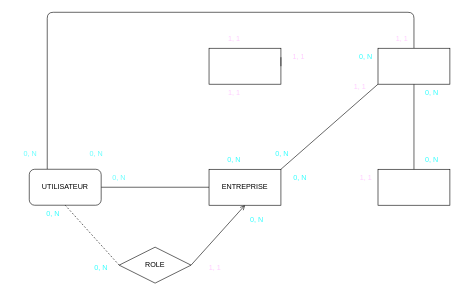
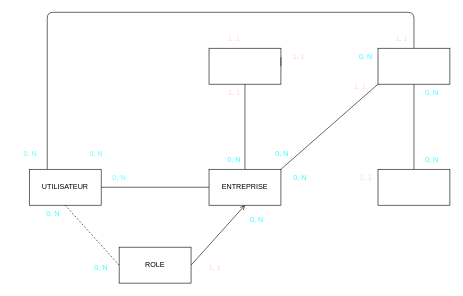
+ <mxCell id="14" style="edgeStyle=none;html=1;exitX=0.5;exitY=1;exitDx=0;exitDy=0;entryX=0.5;entryY=0;entryDx=0;entryDy=0;fontColor=#FFFFFF;endArrow=none;endFill=0;" parent="1" source="15" target="5" edge="1"><mxGeometry relative="1" as="geometry" /></mxCell>
- <mxCell id="4" value="UTILISATEUR" style="whiteSpace=wrap;html=1;rounded=1;" parent="1" vertex="1"><mxGeometry x="48" y="282" width="120" height="60" as="geometry" /></mxCell>
+ <mxCell id="4" value="UTILISATEUR" style="whiteSpace=wrap;html=1;" parent="1" vertex="1"><mxGeometry x="48" y="282" width="120" height="60" as="geometry" /></mxCell>
- <mxCell id="8" value="ROLE" style="rhombus;whiteSpace=wrap;html=1;" parent="1" vertex="1"><mxGeometry x="198" y="412" width="120" height="60" as="geometry" /></mxCell>
+ <mxCell id="8" value="ROLE" style="whiteSpace=wrap;html=1;" parent="1" vertex="1"><mxGeometry x="198" y="412" width="120" height="60" as="geometry" /></mxCell>
